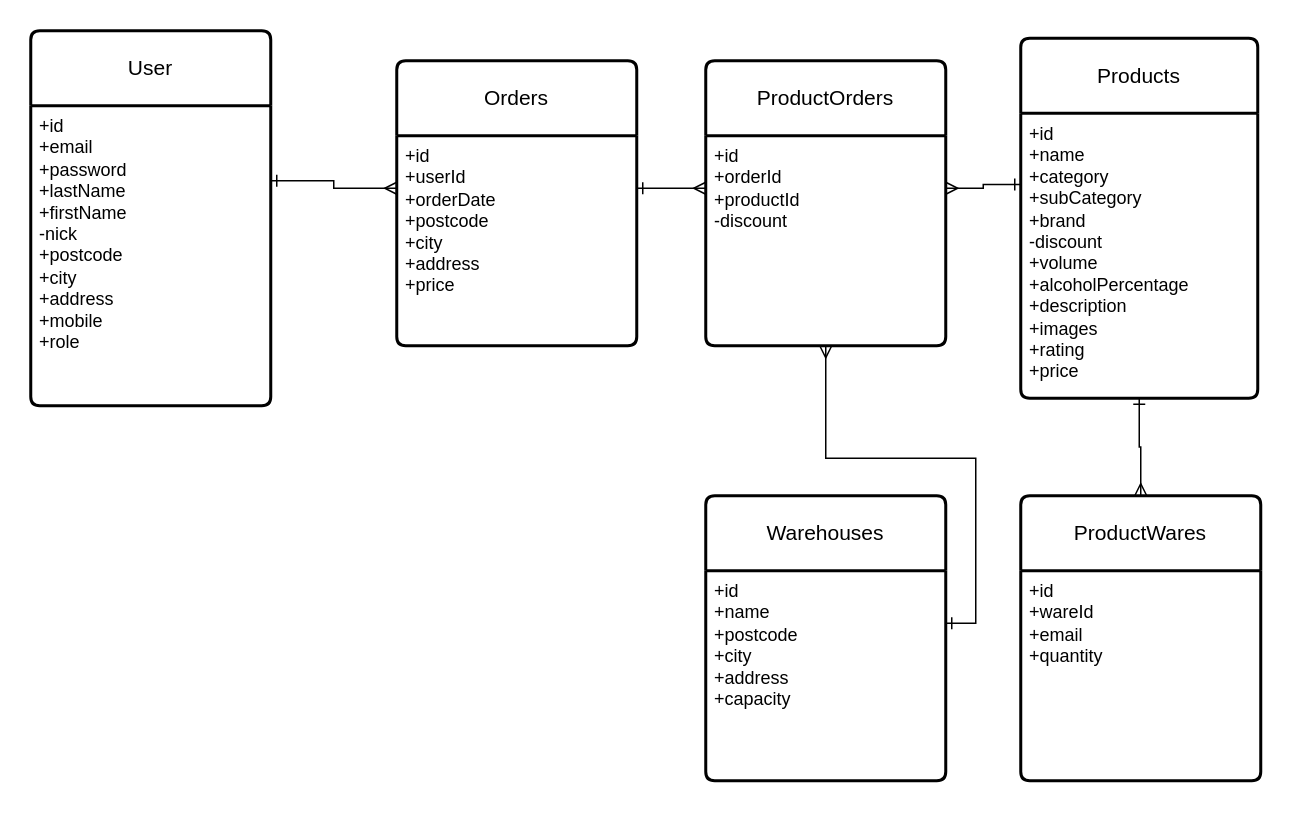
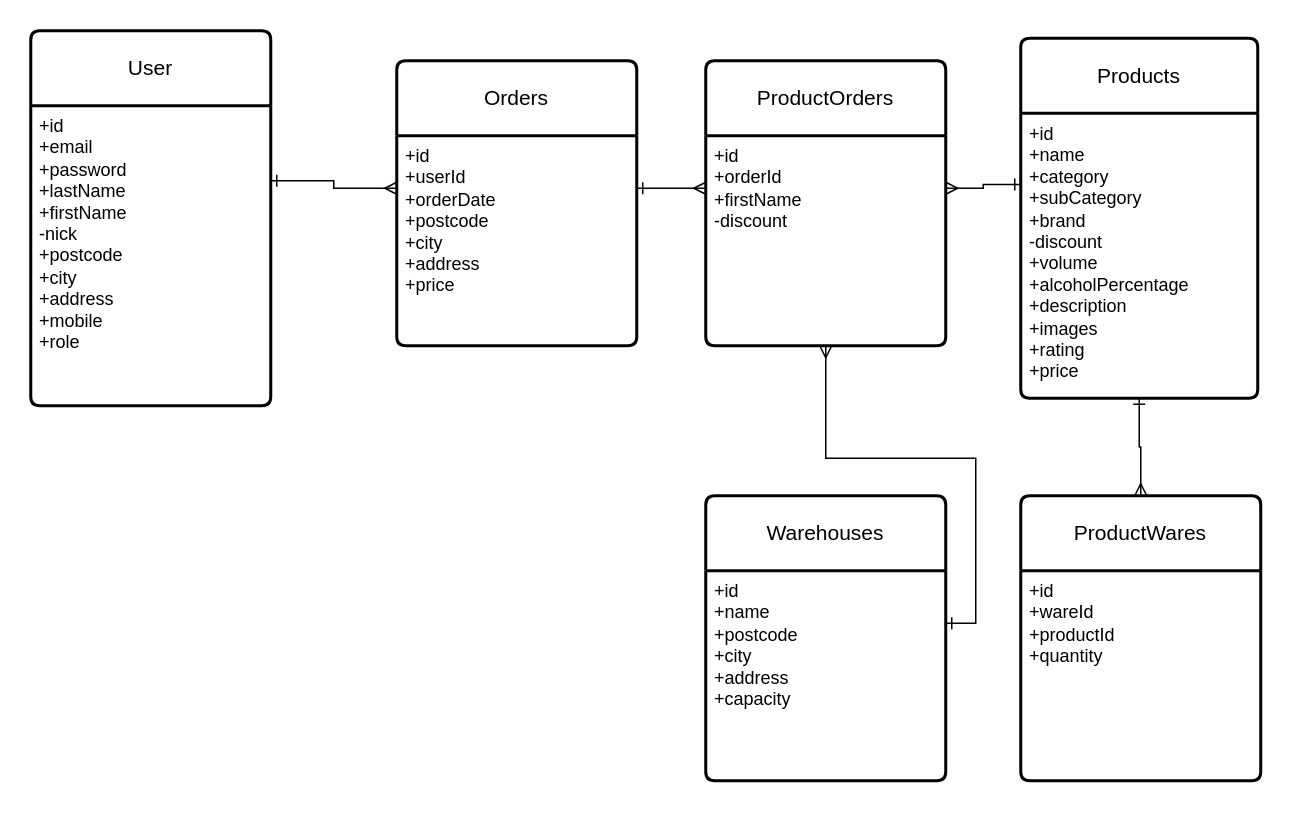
- <mxCell id="10" value="+id&lt;div&gt;+orderId&lt;/div&gt;&lt;div&gt;+productId&lt;/div&gt;&lt;div&gt;-discount&lt;/div&gt;" style="align=left;strokeColor=none;fillColor=none;spacingLeft=4;fontSize=12;verticalAlign=top;resizable=0;rotatable=0;part=1;html=1;" vertex="1" parent="9"><mxGeometry y="50" width="160" height="140" as="geometry" /></mxCell>
+ <mxCell id="10" value="+id&lt;div&gt;+orderId&lt;/div&gt;&lt;div&gt;+firstName&lt;/div&gt;&lt;div&gt;-discount&lt;/div&gt;" style="align=left;strokeColor=none;fillColor=none;spacingLeft=4;fontSize=12;verticalAlign=top;resizable=0;rotatable=0;part=1;html=1;" vertex="1" parent="9"><mxGeometry y="50" width="160" height="140" as="geometry" /></mxCell>
- <mxCell id="15" value="+id&lt;div&gt;+wareId&lt;/div&gt;&lt;div&gt;+email&lt;/div&gt;&lt;div&gt;+quantity&lt;/div&gt;" style="align=left;strokeColor=none;fillColor=none;spacingLeft=4;fontSize=12;verticalAlign=top;resizable=0;rotatable=0;part=1;html=1;" vertex="1" parent="14"><mxGeometry y="50" width="160" height="140" as="geometry" /></mxCell>
+ <mxCell id="15" value="+id&lt;div&gt;+wareId&lt;/div&gt;&lt;div&gt;+productId&lt;/div&gt;&lt;div&gt;+quantity&lt;/div&gt;" style="align=left;strokeColor=none;fillColor=none;spacingLeft=4;fontSize=12;verticalAlign=top;resizable=0;rotatable=0;part=1;html=1;" vertex="1" parent="14"><mxGeometry y="50" width="160" height="140" as="geometry" /></mxCell>
